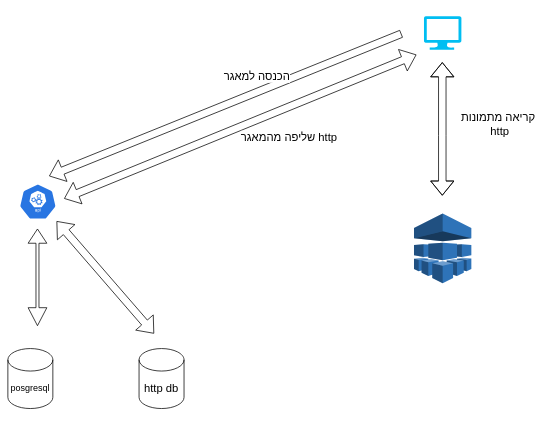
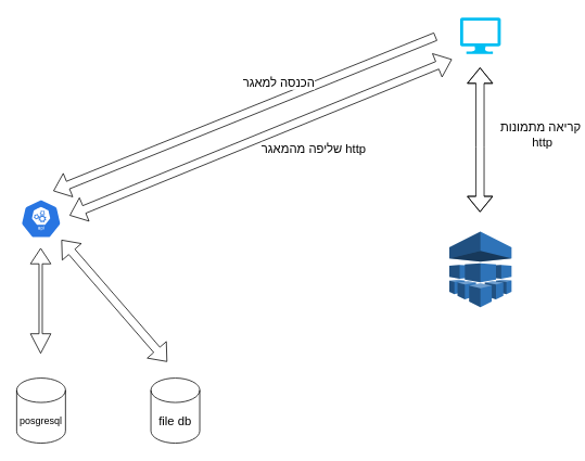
- <mxCell id="2" value="posgresql" style="shape=cylinder3;whiteSpace=wrap;html=1;boundedLbl=1;backgroundOutline=1;size=15;" parent="1" vertex="1"><mxGeometry x="10" y="464" width="60" height="80" as="geometry" /></mxCell>
+ <mxCell id="2" value="posgresql" style="shape=cylinder3;whiteSpace=wrap;html=1;boundedLbl=1;backgroundOutline=1;size=15;" parent="1" vertex="1"><mxGeometry x="20" y="464" width="60" height="80" as="geometry" /></mxCell>
- <mxCell id="11" value="http db" style="shape=cylinder3;whiteSpace=wrap;html=1;boundedLbl=1;backgroundOutline=1;size=15;fontSize=15;" parent="1" vertex="1"><mxGeometry x="185" y="464" width="60" height="80" as="geometry" /></mxCell>
+ <mxCell id="11" value="file db" style="shape=cylinder3;whiteSpace=wrap;html=1;boundedLbl=1;backgroundOutline=1;size=15;fontSize=15;" parent="1" vertex="1"><mxGeometry x="185" y="464" width="60" height="80" as="geometry" /></mxCell>
